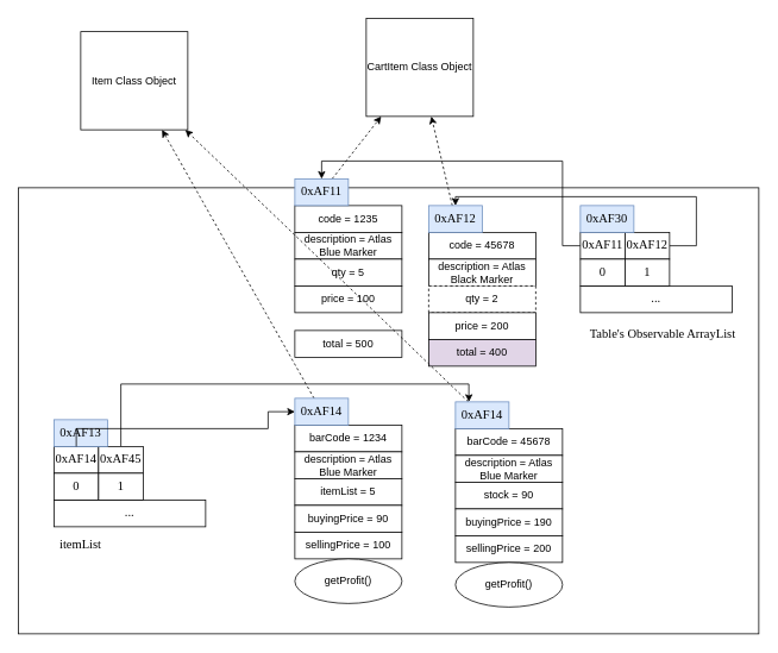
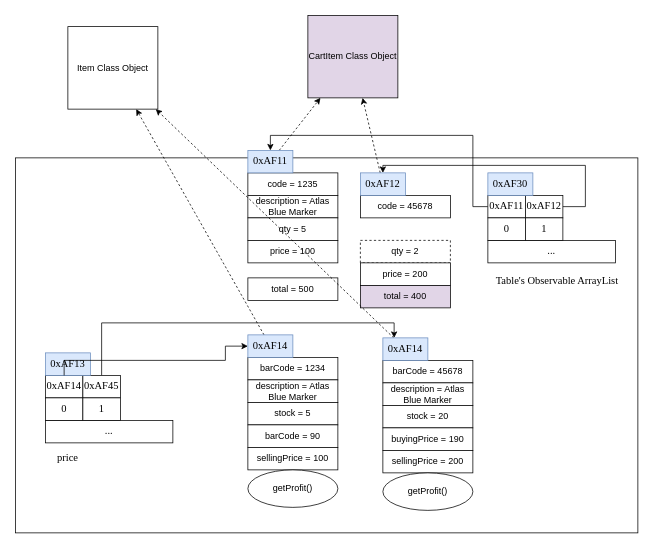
- <mxCell id="52" value="CartItem Class Object" style="rounded=0;whiteSpace=wrap;html=1;" vertex="1" parent="1"><mxGeometry x="410" y="20" width="120" height="110" as="geometry" /></mxCell>
+ <mxCell id="52" value="CartItem Class Object" style="rounded=0;whiteSpace=wrap;html=1;fillColor=#e1d5e7;" vertex="1" parent="1"><mxGeometry x="410" y="20" width="120" height="110" as="geometry" /></mxCell>
- <mxCell id="20" value="description = Atlas Black Marker" style="rounded=0;whiteSpace=wrap;html=1;" vertex="1" parent="1"><mxGeometry x="480" y="290" width="120" height="30" as="geometry" /></mxCell>
- <mxCell id="36" value="itemList = 5" style="rounded=0;whiteSpace=wrap;html=1;" vertex="1" parent="1"><mxGeometry x="330" y="536" width="120" height="30" as="geometry" /></mxCell>
+ <mxCell id="36" value="stock = 5" style="rounded=0;whiteSpace=wrap;html=1;" vertex="1" parent="1"><mxGeometry x="330" y="536" width="120" height="30" as="geometry" /></mxCell>
- <mxCell id="44" value="stock = 90" style="rounded=0;whiteSpace=wrap;html=1;" vertex="1" parent="1"><mxGeometry x="510" y="540" width="120" height="30" as="geometry" /></mxCell>
+ <mxCell id="44" value="stock = 20" style="rounded=0;whiteSpace=wrap;html=1;" vertex="1" parent="1"><mxGeometry x="510" y="540" width="120" height="30" as="geometry" /></mxCell>
- <mxCell id="37" value="buyingPrice = 90" style="rounded=0;whiteSpace=wrap;html=1;" vertex="1" parent="1"><mxGeometry x="330" y="566" width="120" height="30" as="geometry" /></mxCell>
+ <mxCell id="37" value="barCode = 90" style="rounded=0;whiteSpace=wrap;html=1;" vertex="1" parent="1"><mxGeometry x="330" y="566" width="120" height="30" as="geometry" /></mxCell>
- <mxCell id="33" value="itemList" style="text;html=1;strokeColor=none;fillColor=none;align=center;verticalAlign=middle;whiteSpace=wrap;rounded=0;fontFamily=Ubuntu;fontSource=https%3A%2F%2Ffonts.googleapis.com%2Fcss%3Ffamily%3DUbuntu;fontSize=14;" vertex="1" parent="1"><mxGeometry x="60" y="596" width="60" height="30" as="geometry" /></mxCell>
+ <mxCell id="33" value="price" style="text;html=1;strokeColor=none;fillColor=none;align=center;verticalAlign=middle;whiteSpace=wrap;rounded=0;fontFamily=Ubuntu;fontSource=https%3A%2F%2Ffonts.googleapis.com%2Fcss%3Ffamily%3DUbuntu;fontSize=14;" vertex="1" parent="1"><mxGeometry x="60" y="596" width="60" height="30" as="geometry" /></mxCell>
